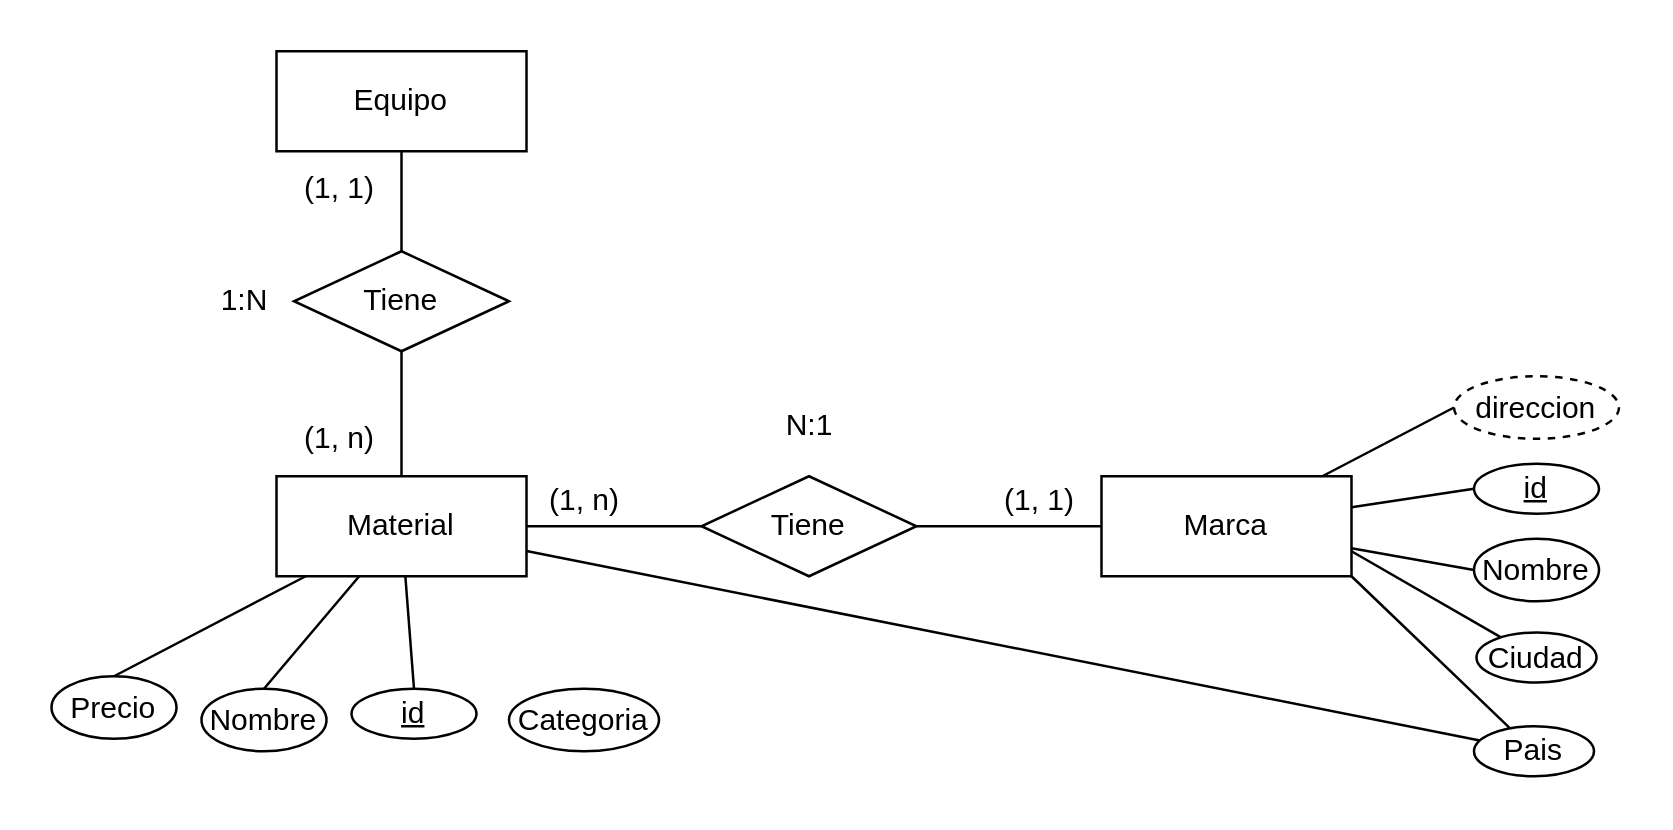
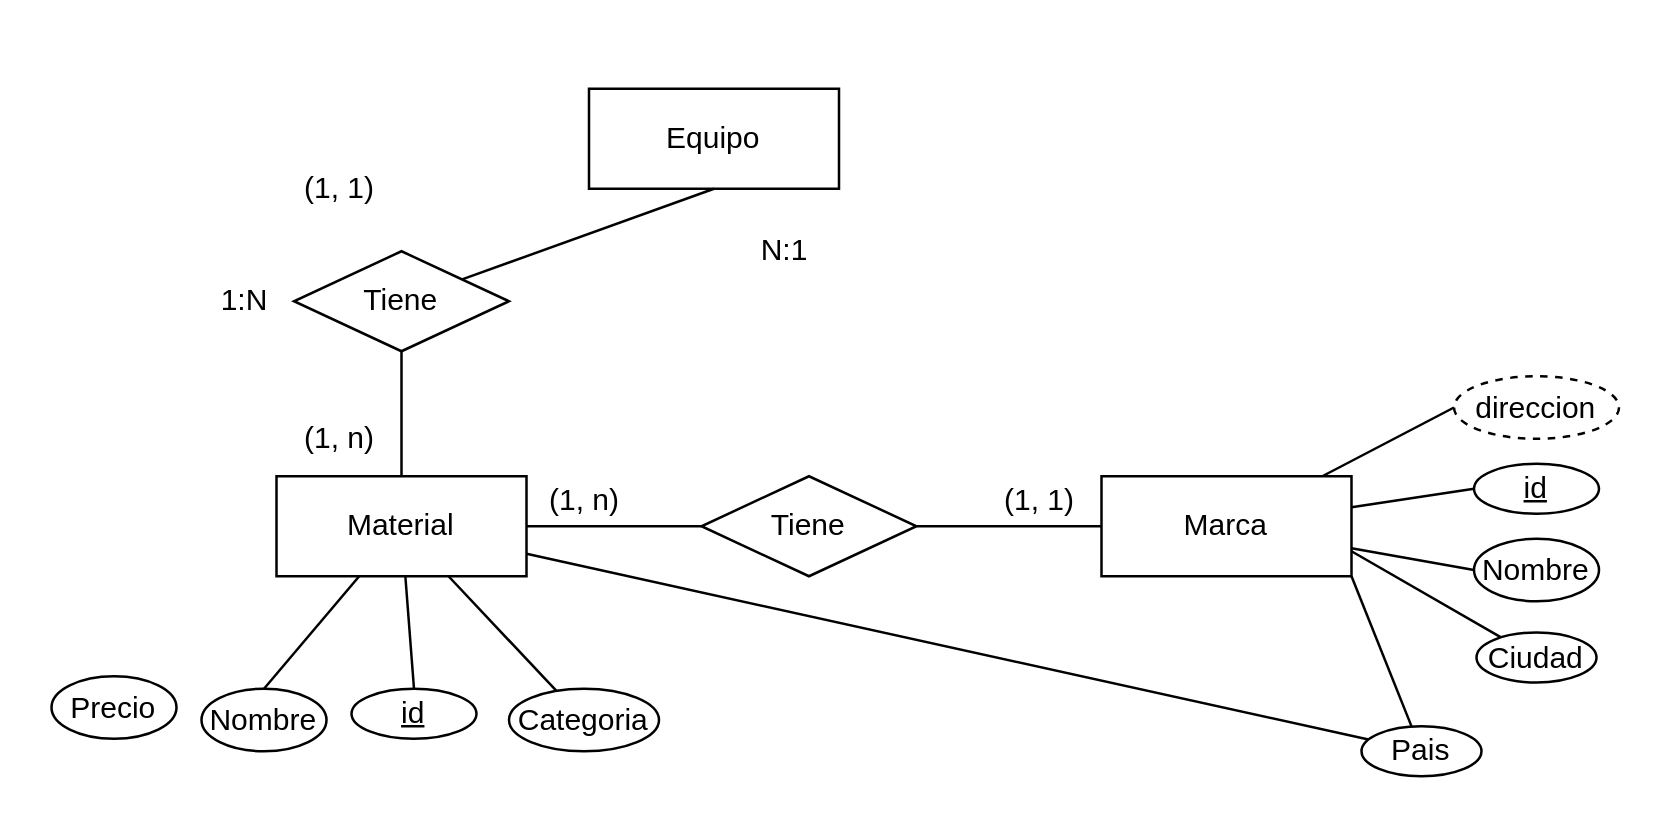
- <mxCell id="14" value="Equipo" style="whiteSpace=wrap;html=1;align=center;" vertex="1" parent="1"><mxGeometry x="110" y="20" width="100" height="40" as="geometry" /></mxCell>
+ <mxCell id="14" value="Equipo" style="whiteSpace=wrap;html=1;align=center;" vertex="1" parent="1"><mxGeometry x="235" y="35" width="100" height="40" as="geometry" /></mxCell>
- <mxCell id="32" value="N:1" style="text;html=1;align=center;verticalAlign=middle;resizable=0;points=[];autosize=1;strokeColor=none;fillColor=none;" vertex="1" parent="1"><mxGeometry x="303" y="155" width="40" height="30" as="geometry" /></mxCell>
+ <mxCell id="32" value="N:1" style="text;html=1;align=center;verticalAlign=middle;resizable=0;points=[];autosize=1;strokeColor=none;fillColor=none;" vertex="1" parent="1"><mxGeometry x="293" y="85" width="40" height="30" as="geometry" /></mxCell>
- <mxCell id="2" style="edgeStyle=none;rounded=0;orthogonalLoop=1;jettySize=auto;html=1;entryX=0.5;entryY=0;entryDx=0;entryDy=0;endArrow=none;endFill=0;" edge="1" parent="1" source="6" target="23"><mxGeometry relative="1" as="geometry" /></mxCell>
+ <mxCell id="2" style="edgeStyle=none;rounded=0;orthogonalLoop=1;jettySize=auto;html=1;endArrow=none;endFill=0;" edge="1" parent="1" source="6" target="22"><mxGeometry relative="1" as="geometry" /></mxCell>
- <mxCell id="31" value="Pais" style="ellipse;whiteSpace=wrap;html=1;align=center;" vertex="1" parent="1"><mxGeometry x="589" y="290" width="48" height="20" as="geometry" /></mxCell>
+ <mxCell id="31" value="Pais" style="ellipse;whiteSpace=wrap;html=1;align=center;" vertex="1" parent="1"><mxGeometry x="544" y="290" width="48" height="20" as="geometry" /></mxCell>
